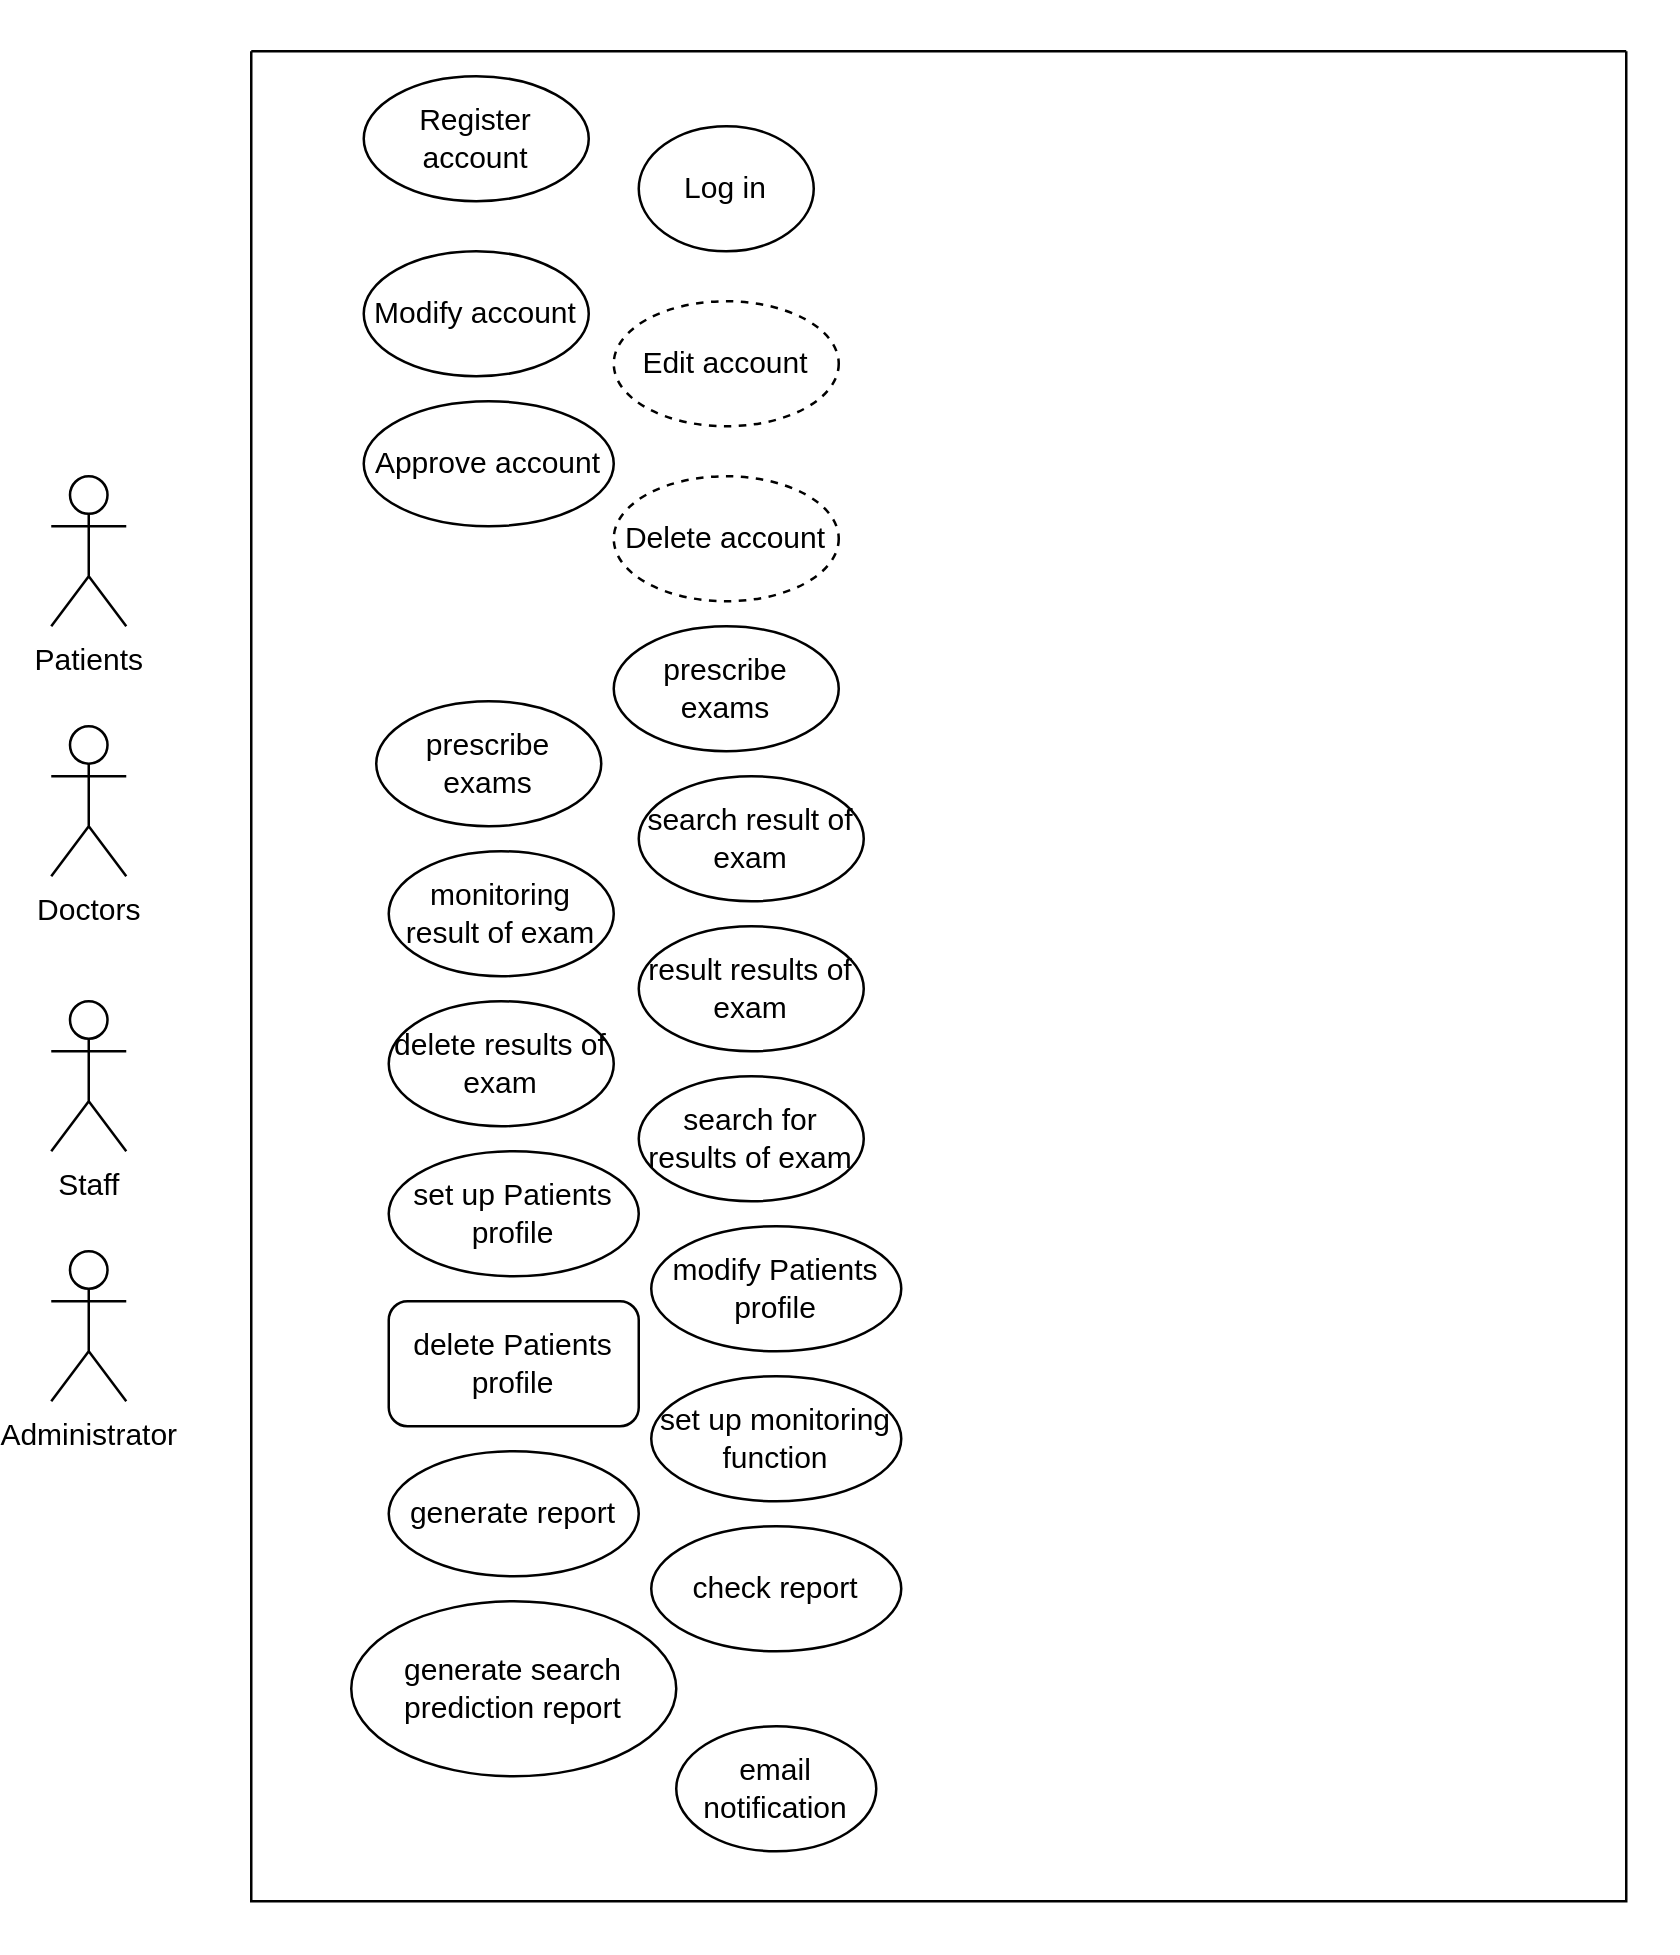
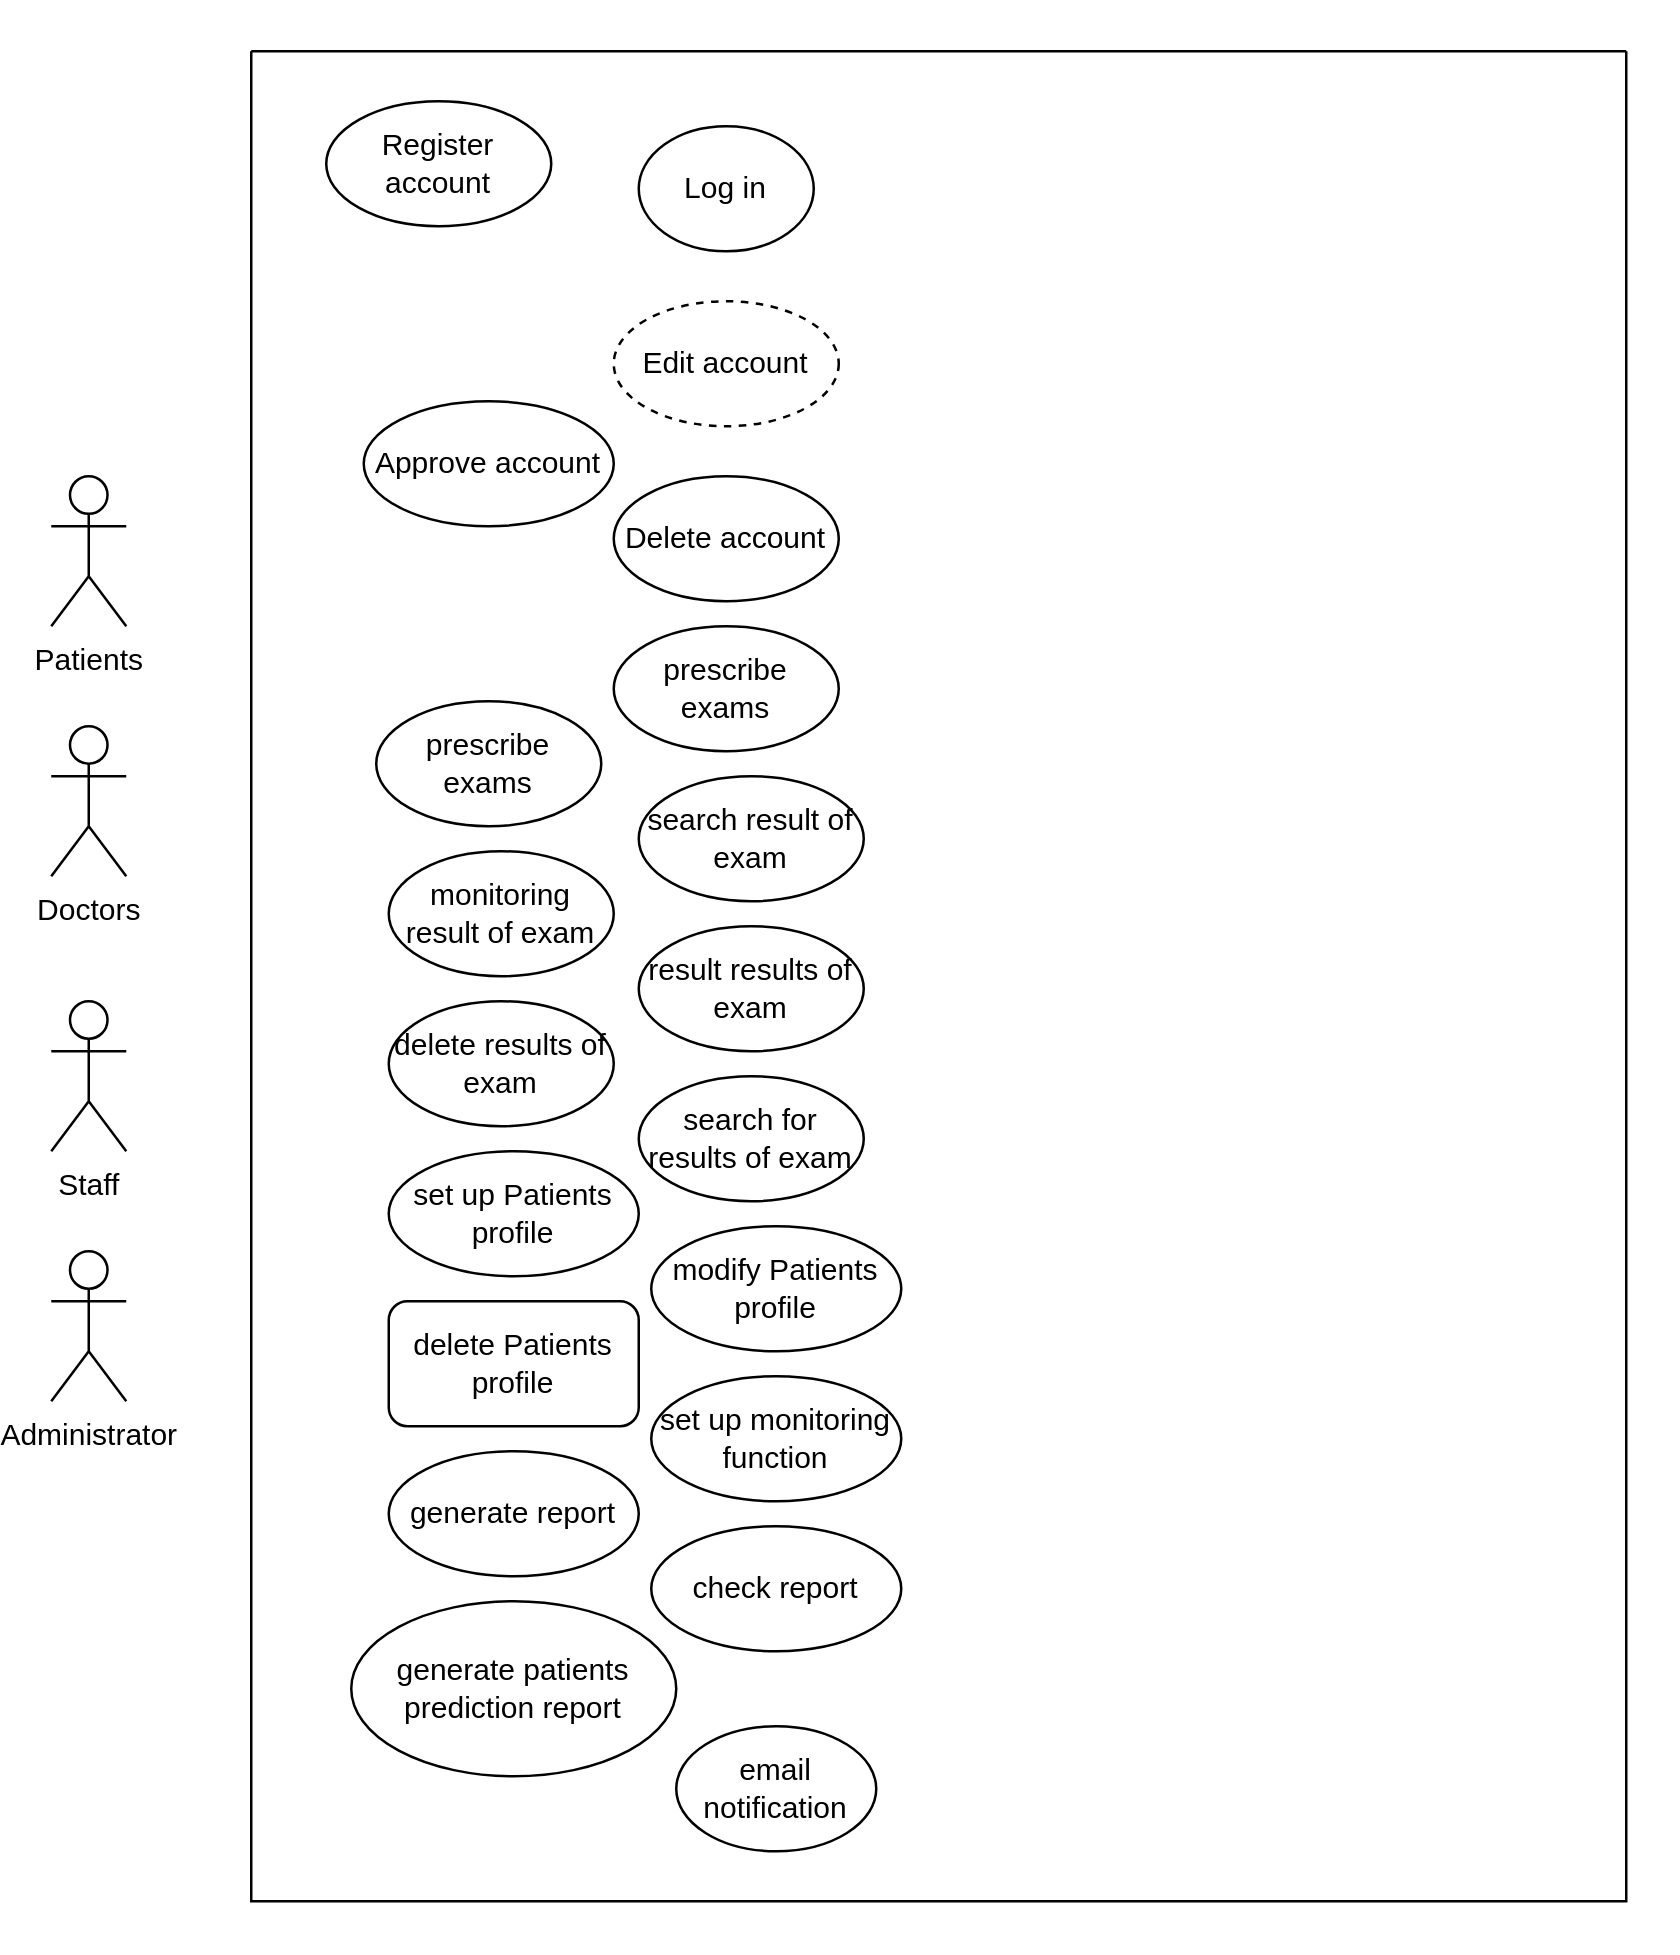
- <mxCell id="7" value="Register account" style="ellipse;whiteSpace=wrap;html=1;" vertex="1" parent="6"><mxGeometry x="45" y="10" width="90" height="50" as="geometry" /></mxCell>
+ <mxCell id="7" value="Register account" style="ellipse;whiteSpace=wrap;html=1;" vertex="1" parent="6"><mxGeometry x="30" y="20" width="90" height="50" as="geometry" /></mxCell>
- <mxCell id="9" value="Modify account" style="ellipse;whiteSpace=wrap;html=1;" vertex="1" parent="6"><mxGeometry x="45" y="80" width="90" height="50" as="geometry" /></mxCell>
- <mxCell id="12" value="Delete account" style="ellipse;whiteSpace=wrap;html=1;dashed=1;" vertex="1" parent="6"><mxGeometry x="145" y="170" width="90" height="50" as="geometry" /></mxCell>
+ <mxCell id="12" value="Delete account" style="ellipse;whiteSpace=wrap;html=1;" vertex="1" parent="6"><mxGeometry x="145" y="170" width="90" height="50" as="geometry" /></mxCell>
- <mxCell id="26" value="generate search prediction report" style="ellipse;whiteSpace=wrap;html=1;" vertex="1" parent="6"><mxGeometry x="40" y="620" width="130" height="70" as="geometry" /></mxCell>
+ <mxCell id="26" value="generate patients prediction report" style="ellipse;whiteSpace=wrap;html=1;" vertex="1" parent="6"><mxGeometry x="40" y="620" width="130" height="70" as="geometry" /></mxCell>
